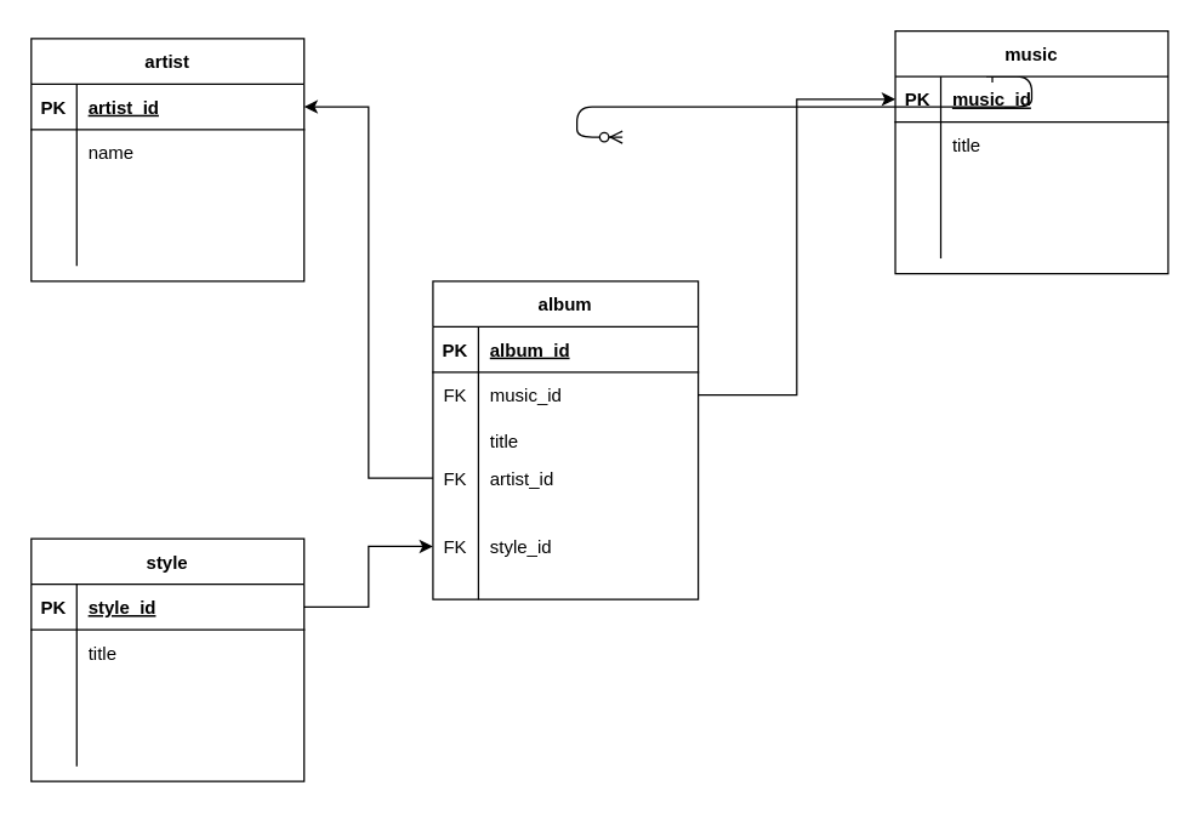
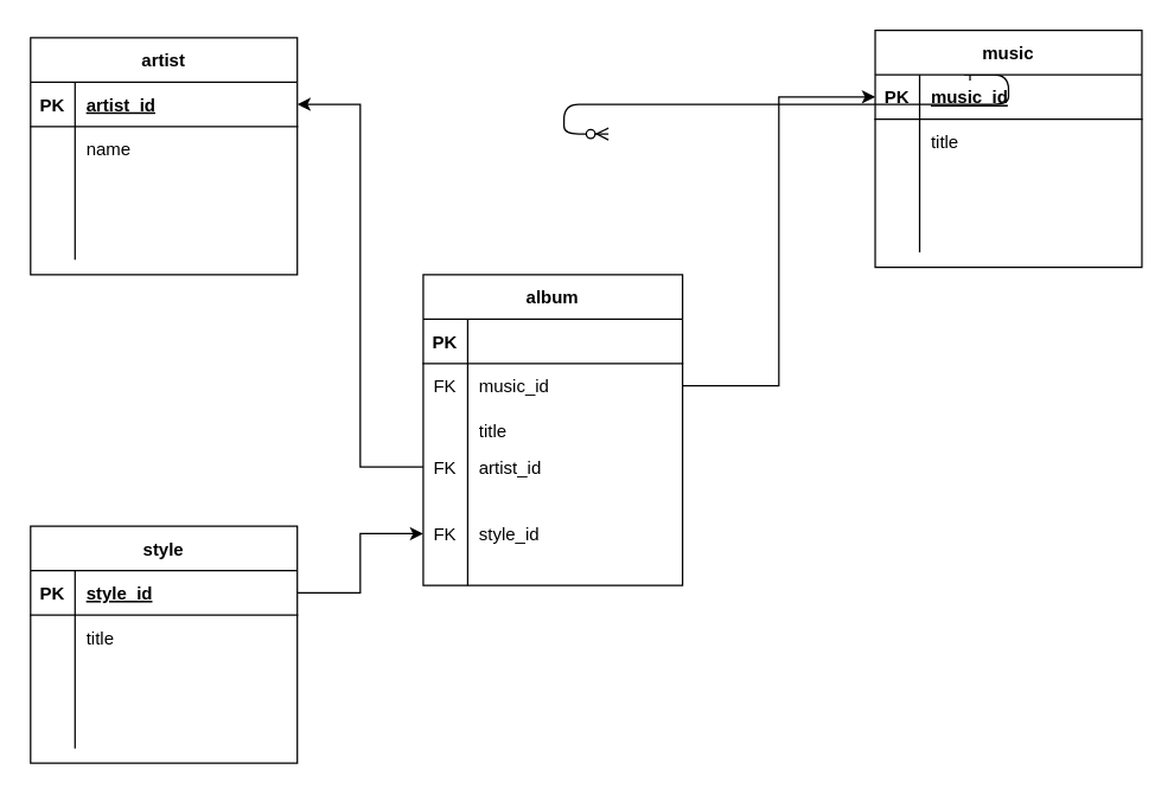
- <mxCell id="6" value="album_id" style="shape=partialRectangle;connectable=0;fillColor=none;top=0;left=0;bottom=0;right=0;align=left;spacingLeft=6;fontStyle=5;overflow=hidden;" vertex="1" parent="4"><mxGeometry x="30" width="145" height="30" as="geometry" /></mxCell>
